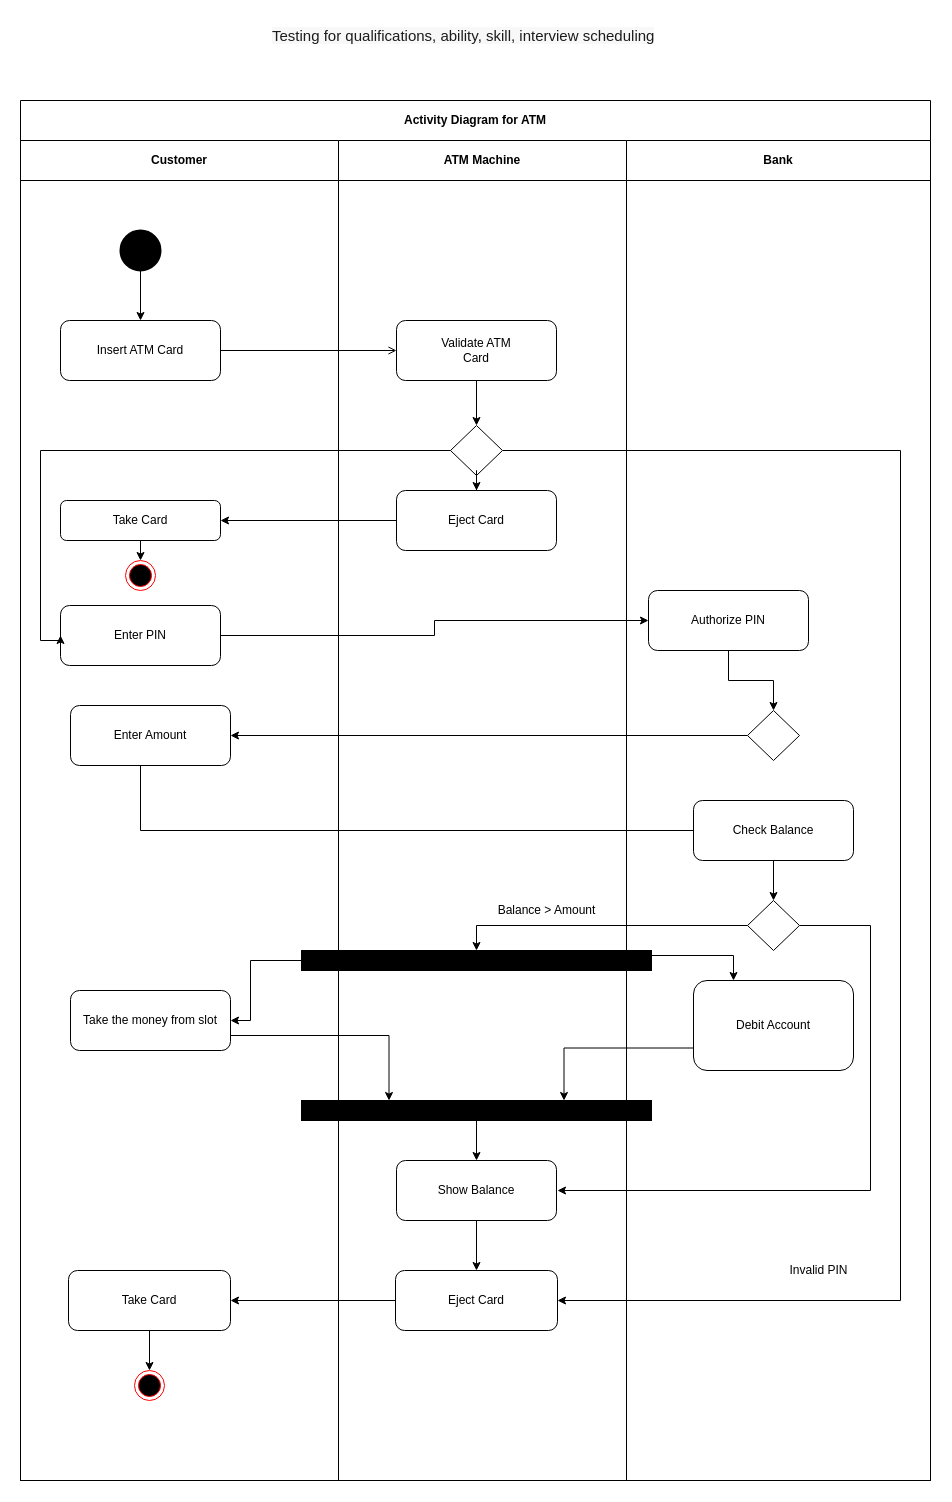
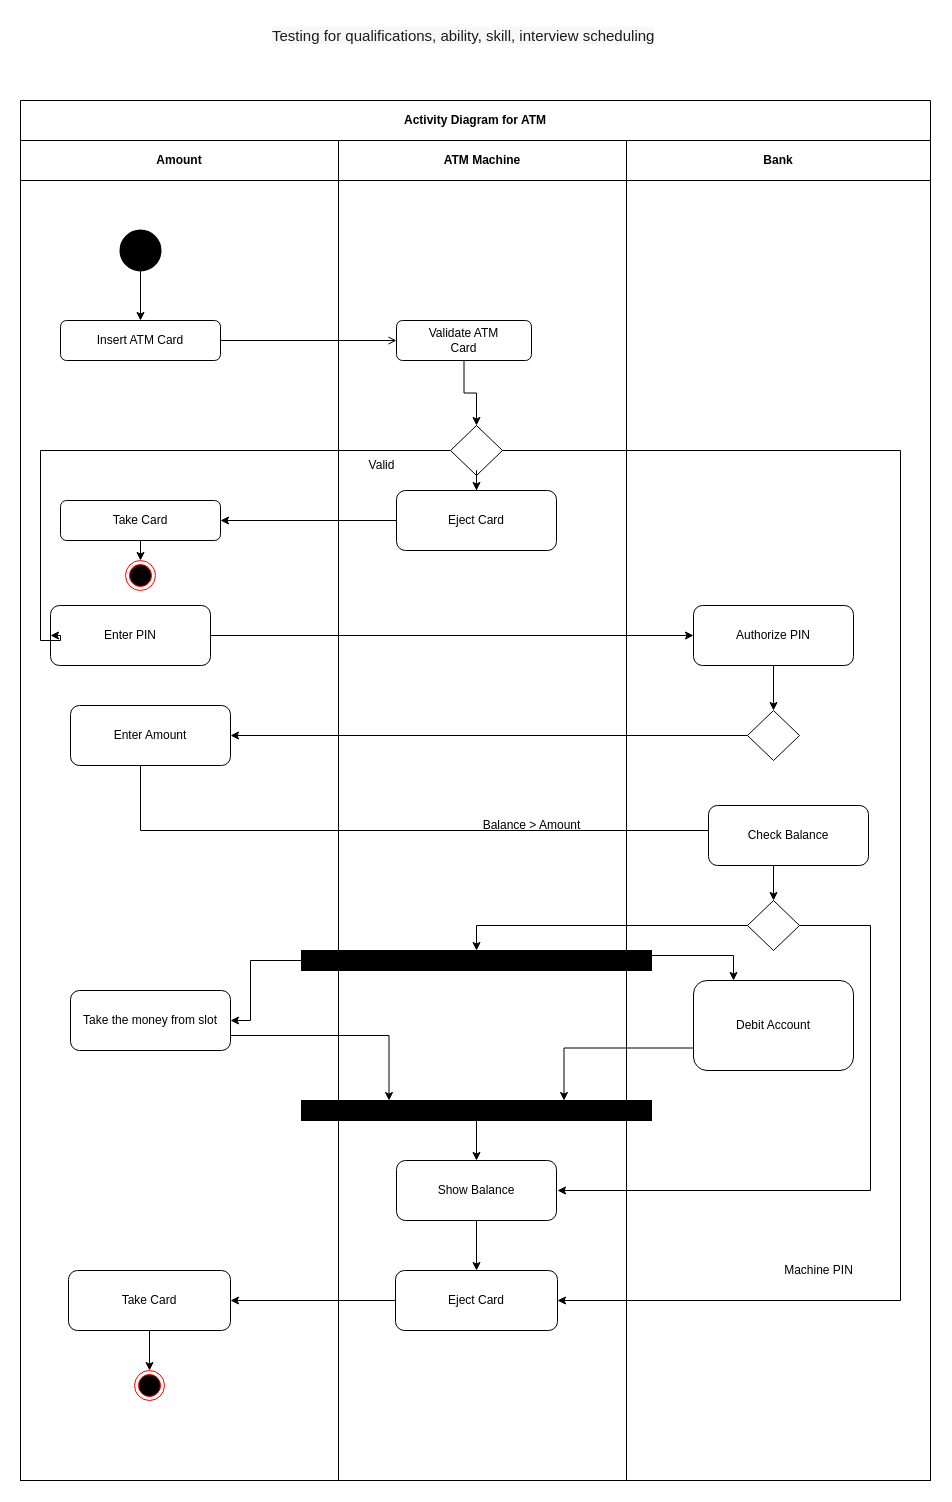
- <mxCell id="5" value="Customer" style="swimlane;connectable=0;startSize=40;html=1;whiteSpace=wrap;collapsible=0;recursiveResize=0;expand=0;pointerEvents=0;" vertex="1" parent="4"><mxGeometry width="318" height="1340" as="geometry" /></mxCell>
+ <mxCell id="5" value="Amount" style="swimlane;connectable=0;startSize=40;html=1;whiteSpace=wrap;collapsible=0;recursiveResize=0;expand=0;pointerEvents=0;" vertex="1" parent="4"><mxGeometry width="318" height="1340" as="geometry" /></mxCell>
- <mxCell id="8" value="Insert ATM Card" style="shape=rect;html=1;rounded=1;whiteSpace=wrap;align=center;" vertex="1" parent="5"><mxGeometry x="40" y="180" width="160" height="60" as="geometry" /></mxCell>
+ <mxCell id="8" value="Insert ATM Card" style="shape=rect;html=1;rounded=1;whiteSpace=wrap;align=center;" vertex="1" parent="5"><mxGeometry x="40" y="180" width="160" height="40" as="geometry" /></mxCell>
- <mxCell id="20" value="Validate ATM&lt;br&gt;Card" style="shape=rect;html=1;rounded=1;whiteSpace=wrap;align=center;" vertex="1" parent="18"><mxGeometry x="58" y="180" width="160" height="60" as="geometry" /></mxCell>
+ <mxCell id="20" value="Validate ATM&lt;br&gt;Card" style="shape=rect;html=1;rounded=1;whiteSpace=wrap;align=center;" vertex="1" parent="18"><mxGeometry x="58" y="180" width="135" height="40" as="geometry" /></mxCell>
+ <mxCell id="23" value="Valid" style="text;html=1;align=center;verticalAlign=middle;resizable=0;points=[];autosize=1;" vertex="1" parent="18"><mxGeometry x="23" y="315" width="40" height="20" as="geometry" /></mxCell>
- <mxCell id="35" value="Authorize PIN" style="shape=rect;html=1;rounded=1;whiteSpace=wrap;align=center;" vertex="1" parent="33"><mxGeometry x="22" y="450" width="160" height="60" as="geometry" /></mxCell>
+ <mxCell id="35" value="Authorize PIN" style="shape=rect;html=1;rounded=1;whiteSpace=wrap;align=center;" vertex="1" parent="33"><mxGeometry x="67" y="465" width="160" height="60" as="geometry" /></mxCell>
- <mxCell id="12" value="Enter PIN" style="shape=rect;html=1;rounded=1;whiteSpace=wrap;align=center;" vertex="1" parent="5"><mxGeometry x="40" y="465" width="160" height="60" as="geometry" /></mxCell>
+ <mxCell id="12" value="Enter PIN" style="shape=rect;html=1;rounded=1;whiteSpace=wrap;align=center;" vertex="1" parent="5"><mxGeometry x="30" y="465" width="160" height="60" as="geometry" /></mxCell>
- <mxCell id="38" value="Check Balance" style="shape=rect;html=1;rounded=1;whiteSpace=wrap;align=center;" vertex="1" parent="33"><mxGeometry x="67" y="660" width="160" height="60" as="geometry" /></mxCell>
+ <mxCell id="38" value="Check Balance" style="shape=rect;html=1;rounded=1;whiteSpace=wrap;align=center;" vertex="1" parent="33"><mxGeometry x="82" y="665" width="160" height="60" as="geometry" /></mxCell>
- <mxCell id="26" value="Balance &amp;gt; Amount" style="text;html=1;align=center;verticalAlign=middle;resizable=0;points=[];autosize=1;" vertex="1" parent="18"><mxGeometry x="153" y="760" width="110" height="20" as="geometry" /></mxCell>
+ <mxCell id="26" value="Balance &amp;gt; Amount" style="text;html=1;align=center;verticalAlign=middle;resizable=0;points=[];autosize=1;" vertex="1" parent="18"><mxGeometry x="138" y="675" width="110" height="20" as="geometry" /></mxCell>
- <mxCell id="41" value="Invalid PIN" style="text;html=1;align=center;verticalAlign=middle;resizable=0;points=[];autosize=1;" vertex="1" parent="33"><mxGeometry x="157" y="1120" width="70" height="20" as="geometry" /></mxCell>
+ <mxCell id="41" value="Machine PIN" style="text;html=1;align=center;verticalAlign=middle;resizable=0;points=[];autosize=1;" vertex="1" parent="33"><mxGeometry x="157" y="1120" width="70" height="20" as="geometry" /></mxCell>
